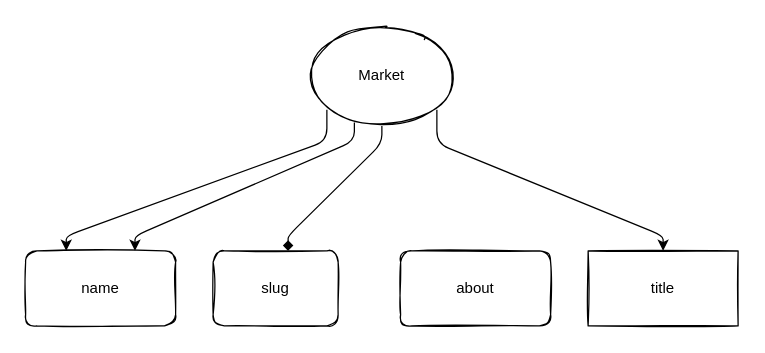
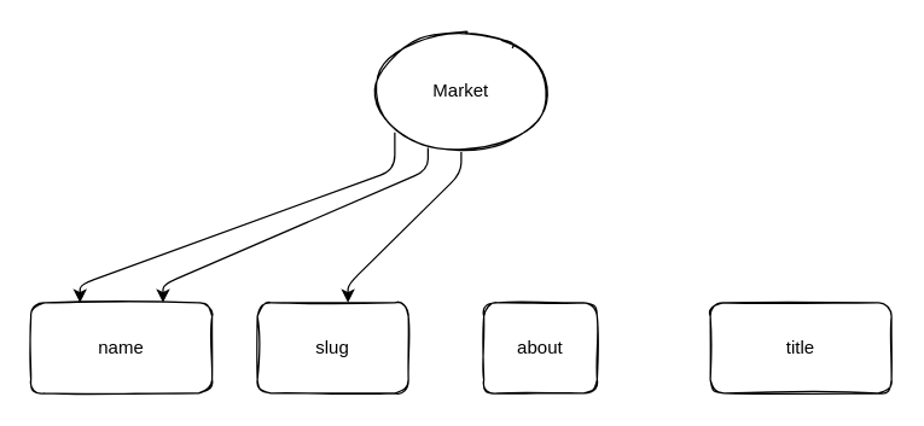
- <mxCell id="5" value="" style="edgeStyle=none;html=1;noEdgeStyle=1;orthogonal=1;" edge="1" parent="1" source="6" target="10"><mxGeometry relative="1" as="geometry"><Array as="points"><mxPoint x="349" y="114" /><mxPoint x="530" y="188" /></Array></mxGeometry></mxCell>
- <mxCell id="4" value="" style="edgeStyle=none;html=1;noEdgeStyle=1;orthogonal=1;endArrow=diamond;" edge="1" parent="1" source="6" target="8"><mxGeometry relative="1" as="geometry"><Array as="points"><mxPoint x="305" y="114" /><mxPoint x="230" y="188" /></Array></mxGeometry></mxCell>
+ <mxCell id="4" value="" style="edgeStyle=none;html=1;noEdgeStyle=1;orthogonal=1;" edge="1" parent="1" source="6" target="8"><mxGeometry relative="1" as="geometry"><Array as="points"><mxPoint x="305" y="114" /><mxPoint x="230" y="188" /></Array></mxGeometry></mxCell>
- <mxCell id="9" value="about" style="whiteSpace=wrap;html=1;sketch=1;rounded=1;" vertex="1" parent="1"><mxGeometry x="320" y="200" width="120" height="60" as="geometry" /></mxCell>
+ <mxCell id="9" value="about" style="whiteSpace=wrap;html=1;sketch=1;rounded=1;" vertex="1" parent="1"><mxGeometry x="320" y="200" width="75" height="60" as="geometry" /></mxCell>
- <mxCell id="10" value="title" style="whiteSpace=wrap;html=1;sketch=1;rounded=0;" vertex="1" parent="1"><mxGeometry x="470" y="200" width="120" height="60" as="geometry" /></mxCell>
+ <mxCell id="10" value="title" style="whiteSpace=wrap;html=1;sketch=1;rounded=1;" vertex="1" parent="1"><mxGeometry x="470" y="200" width="120" height="60" as="geometry" /></mxCell>
